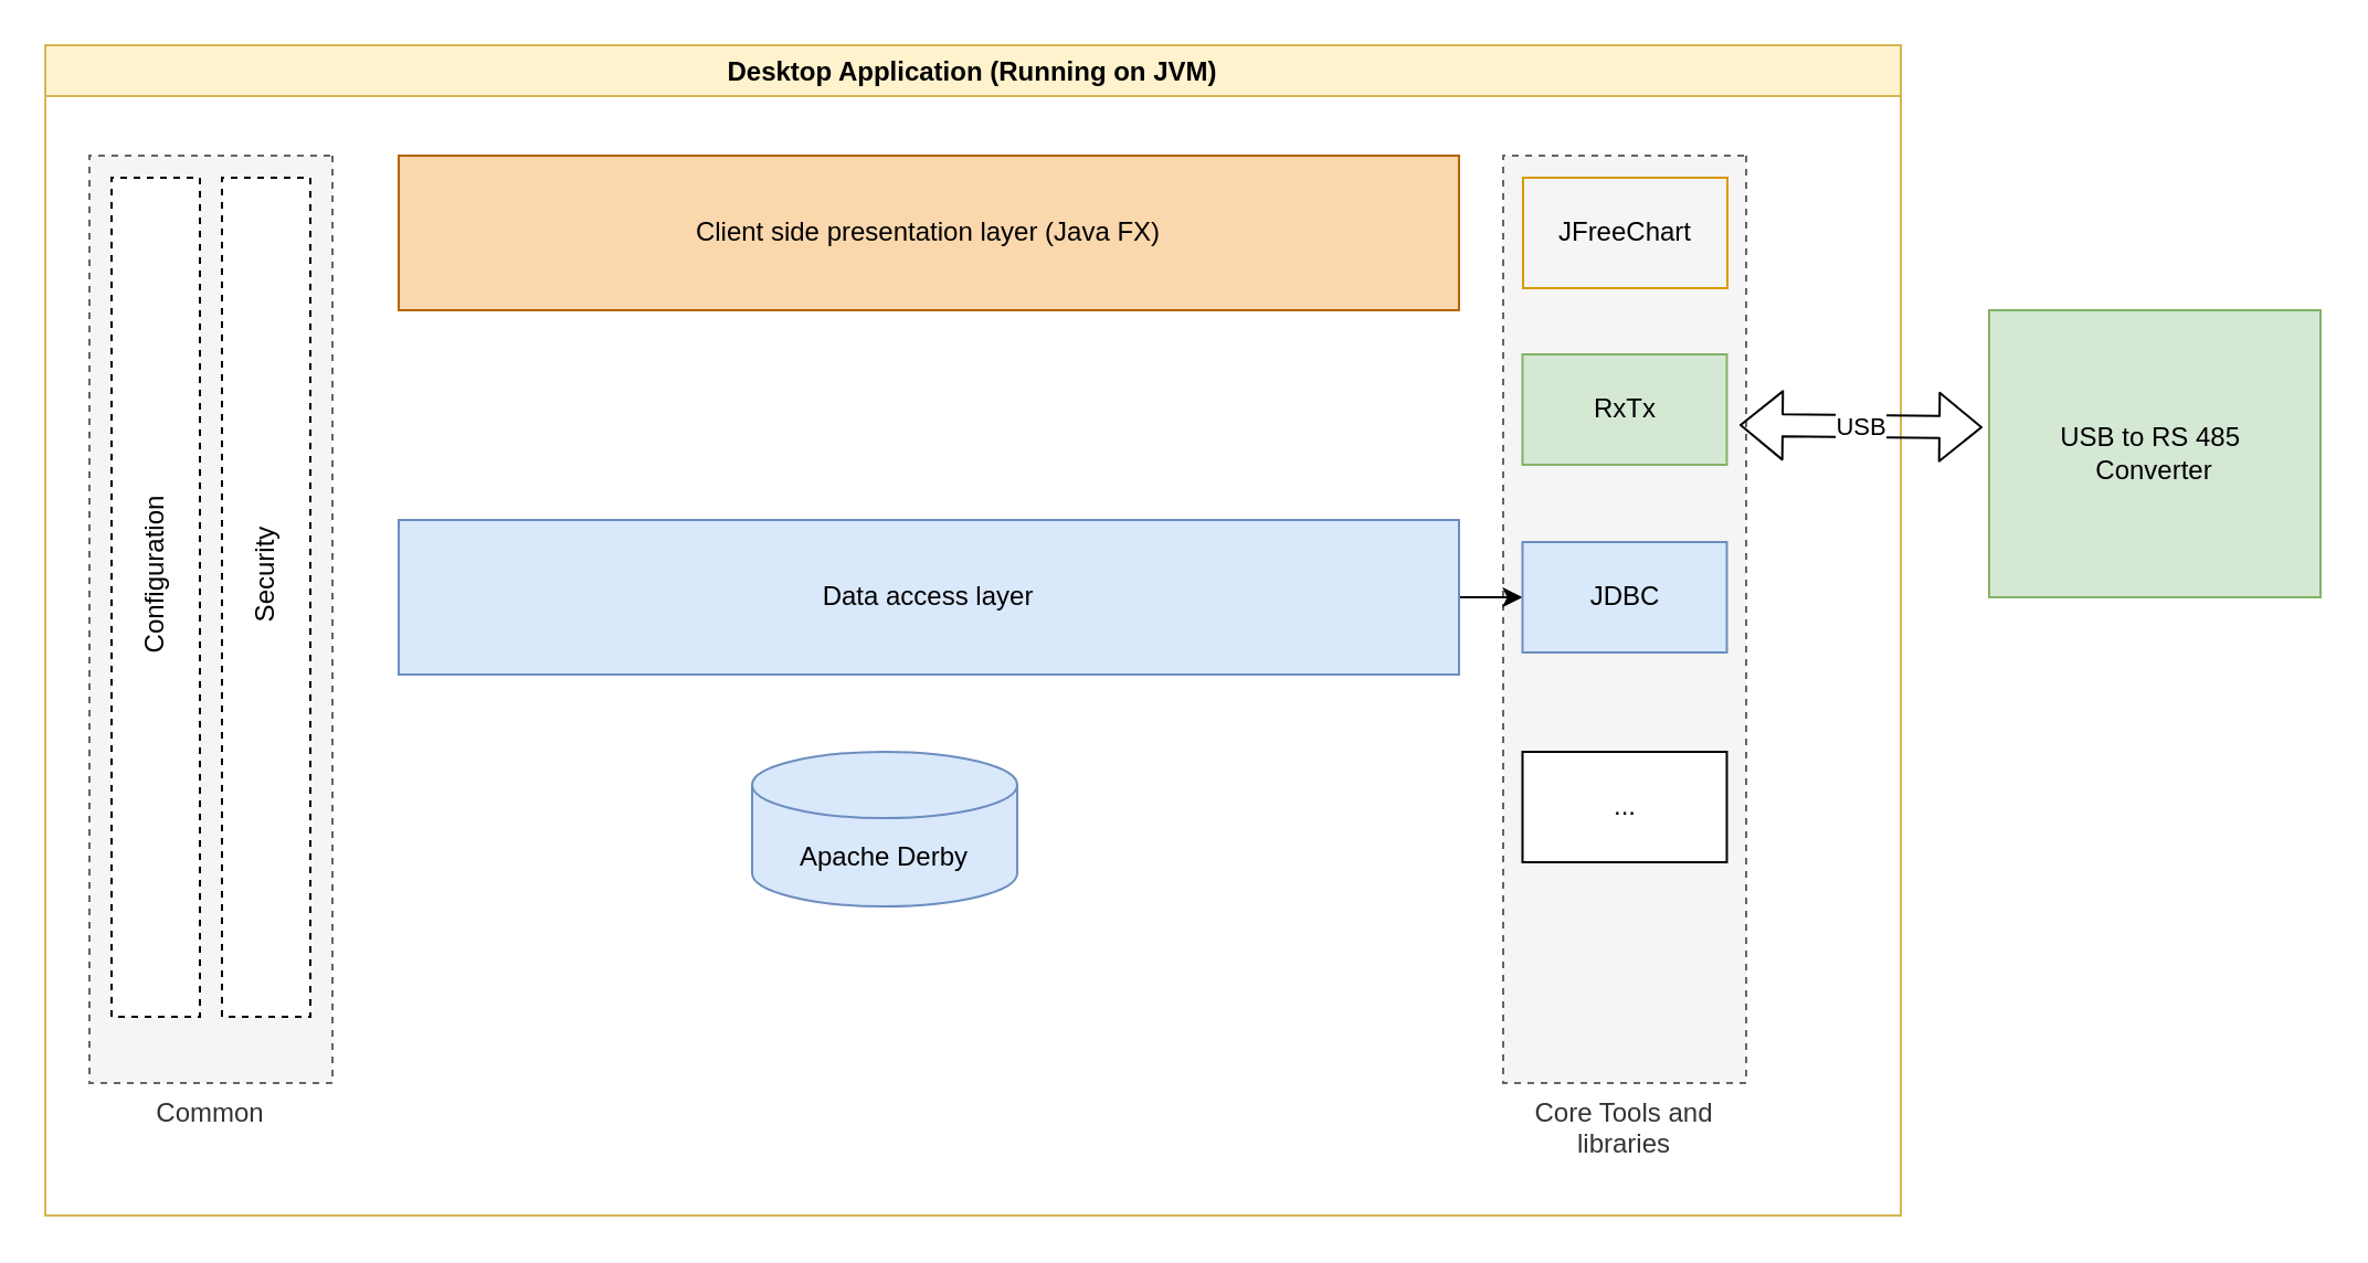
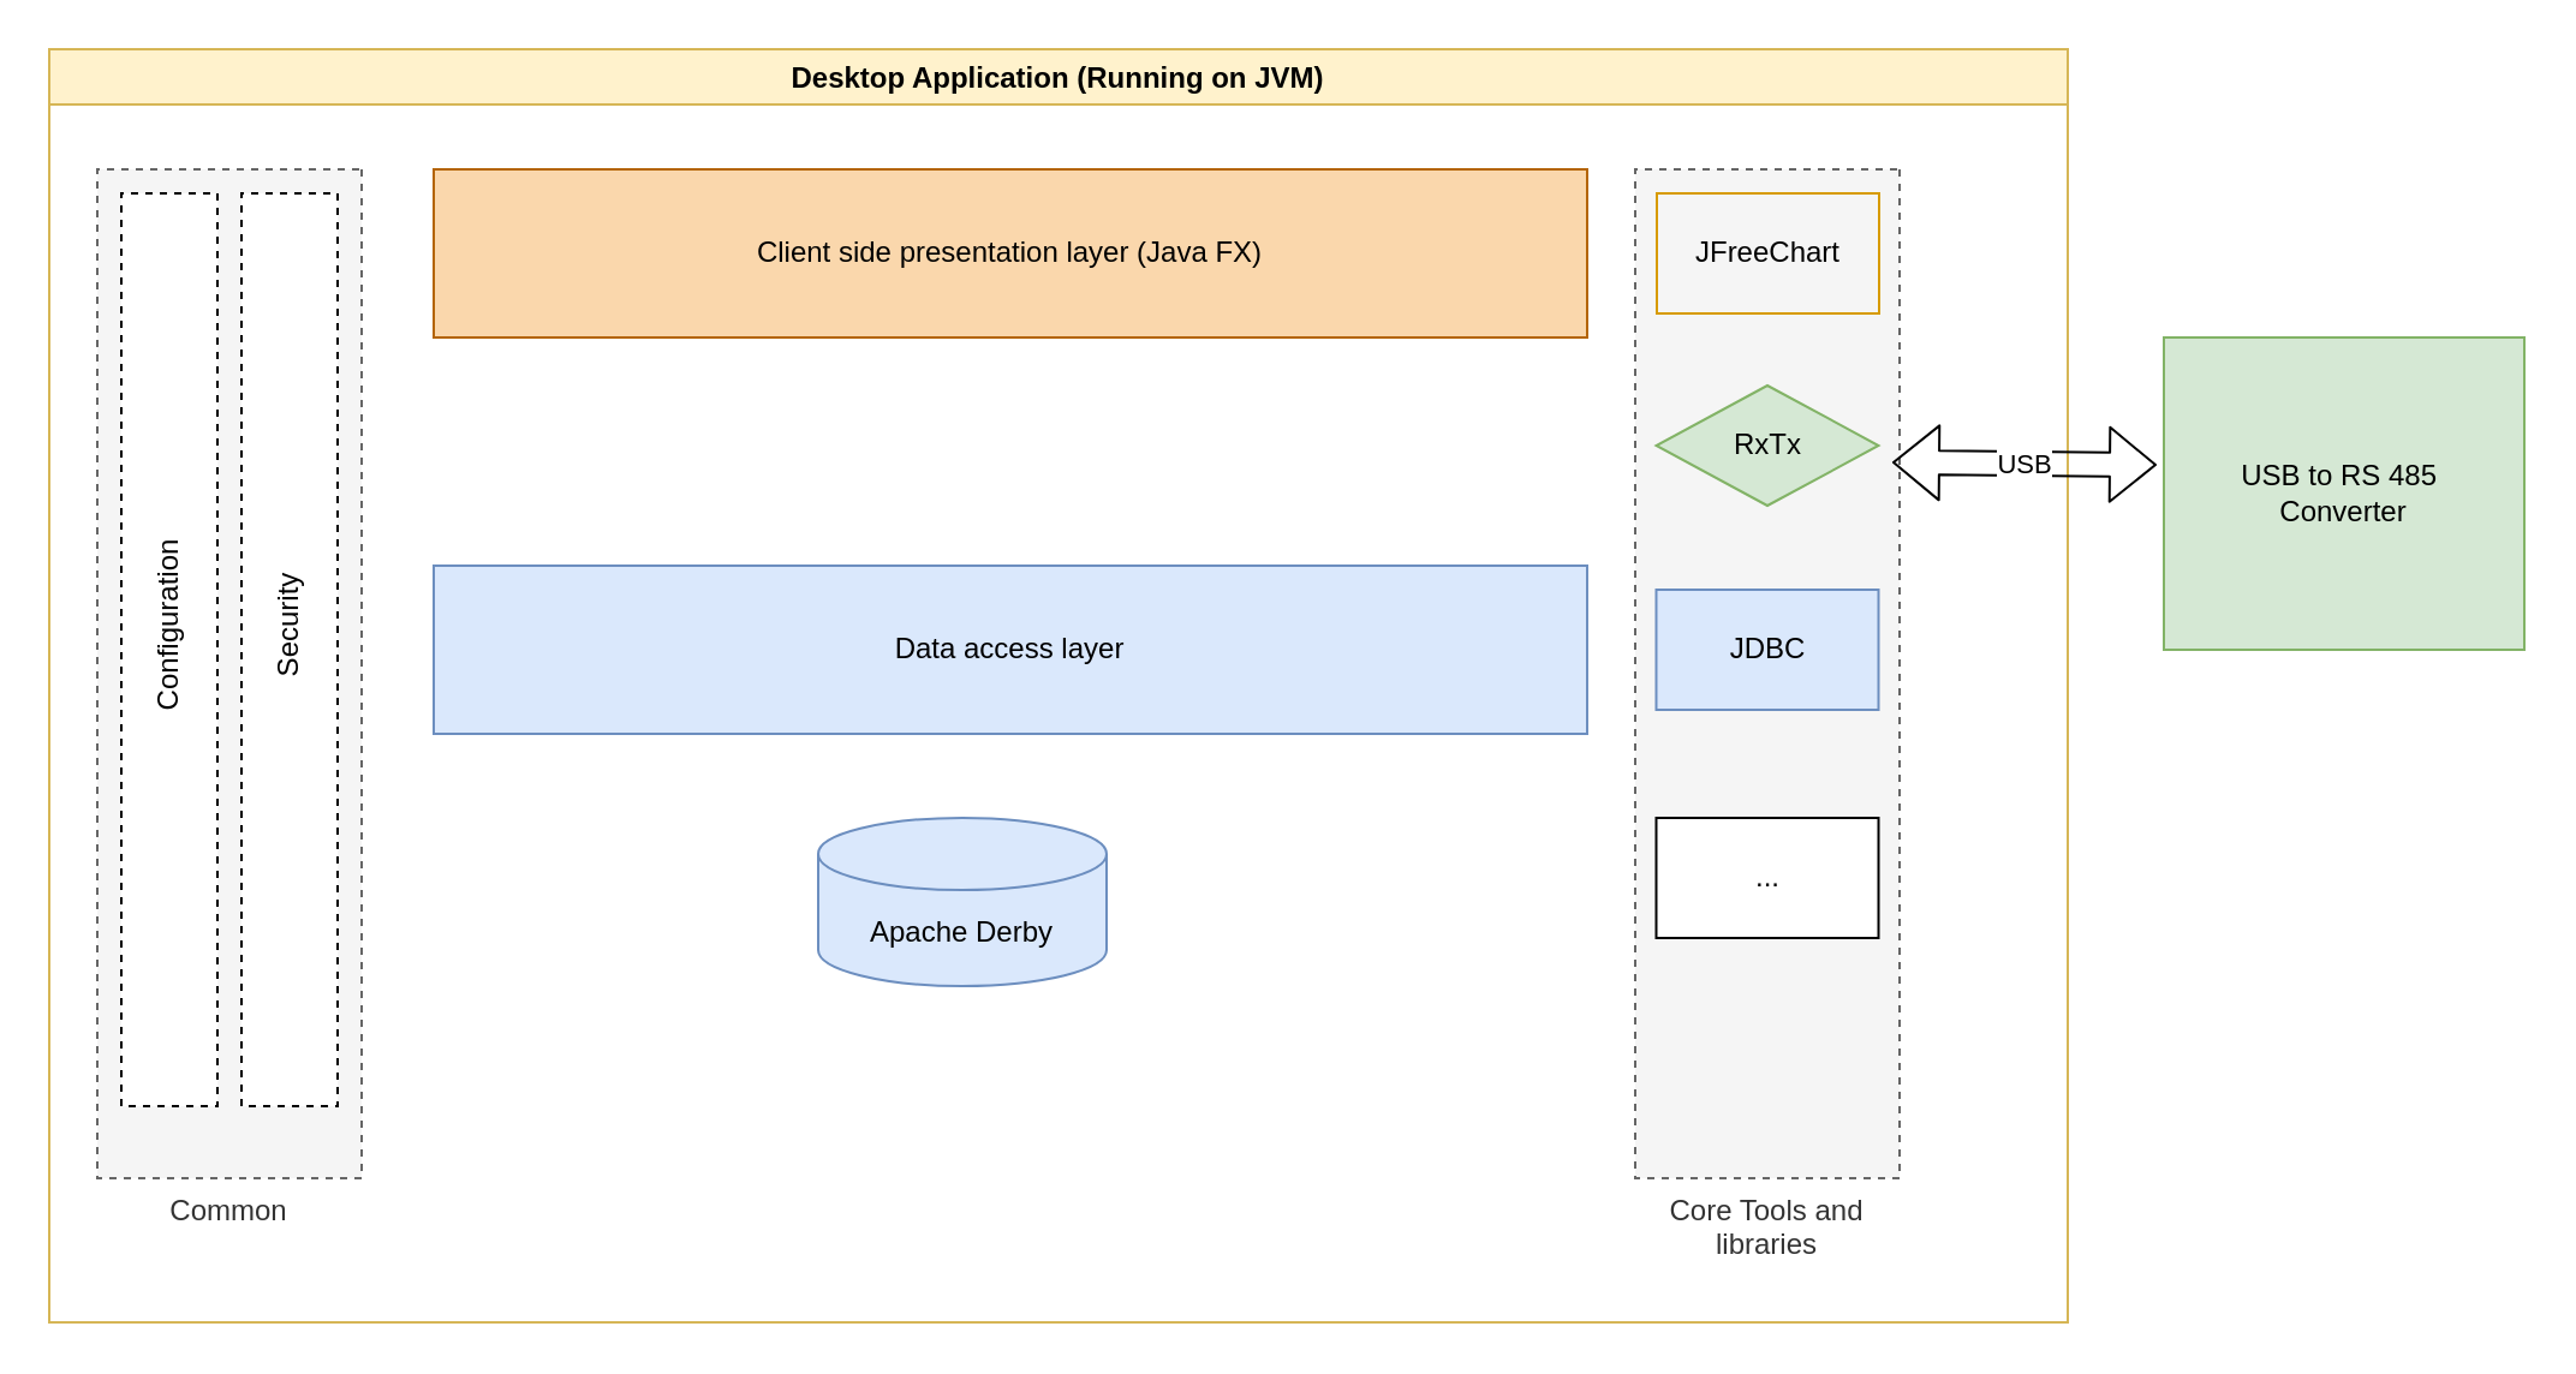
- <mxCell id="9" value="RxTx" style="rounded=0;whiteSpace=wrap;html=1;fillColor=#d5e8d4;strokeColor=#82b366;" vertex="1" parent="2"><mxGeometry x="668.75" y="140" width="92.5" height="50" as="geometry" /></mxCell>
+ <mxCell id="9" value="RxTx" style="rhombus;whiteSpace=wrap;html=1;fillColor=#d5e8d4;strokeColor=#82b366;" vertex="1" parent="2"><mxGeometry x="668.75" y="140" width="92.5" height="50" as="geometry" /></mxCell>
- <mxCell id="7" value="" style="edgeStyle=orthogonalEdgeStyle;curved=0;rounded=1;sketch=0;orthogonalLoop=1;jettySize=auto;html=1;" edge="1" parent="2" source="8" target="10"><mxGeometry relative="1" as="geometry" /></mxCell>
